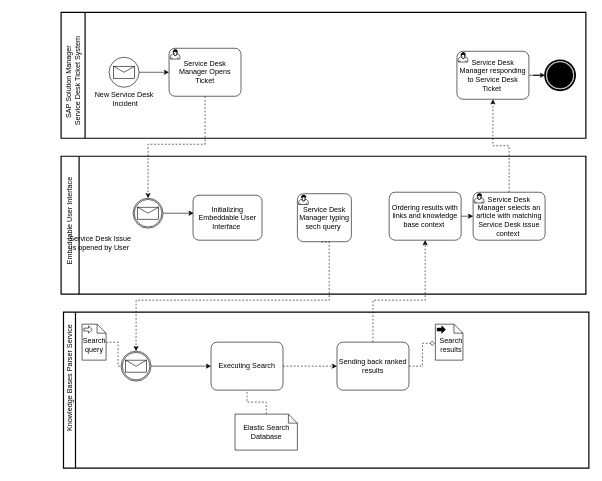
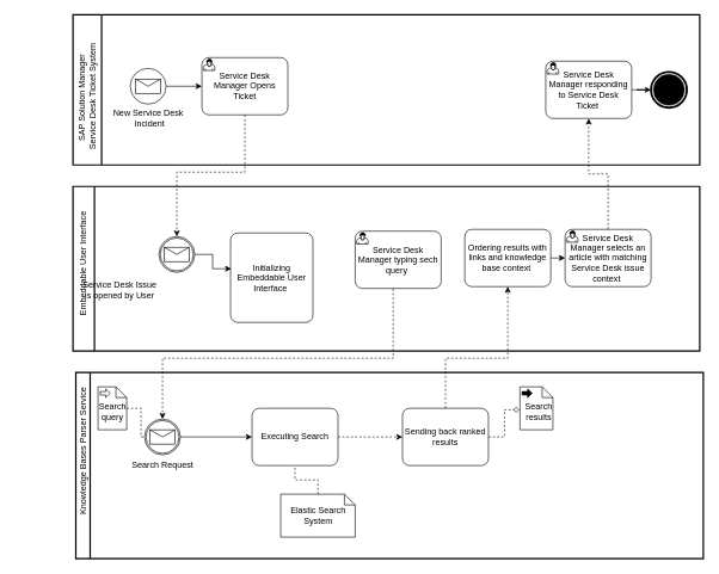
- <mxCell id="30" value="Initializing Embeddable User Interface " style="points=[[0.25,0,0],[0.5,0,0],[0.75,0,0],[1,0.25,0],[1,0.5,0],[1,0.75,0],[0.75,1,0],[0.5,1,0],[0.25,1,0],[0,0.75,0],[0,0.5,0],[0,0.25,0]];shape=mxgraph.bpmn.task;whiteSpace=wrap;rectStyle=rounded;size=10;taskMarker=abstract;" parent="28" vertex="1"><mxGeometry x="220" y="65" width="115" height="75" as="geometry" /></mxCell>
+ <mxCell id="30" value="Initializing Embeddable User Interface " style="points=[[0.25,0,0],[0.5,0,0],[0.75,0,0],[1,0.25,0],[1,0.5,0],[1,0.75,0],[0.75,1,0],[0.5,1,0],[0.25,1,0],[0,0.75,0],[0,0.5,0],[0,0.25,0]];shape=mxgraph.bpmn.task;whiteSpace=wrap;rectStyle=rounded;size=10;taskMarker=abstract;" parent="28" vertex="1"><mxGeometry x="220" y="65" width="115" height="125" as="geometry" /></mxCell>
- <mxCell id="34" value="Service Desk Manager typing sech query " style="points=[[0.25,0,0],[0.5,0,0],[0.75,0,0],[1,0.25,0],[1,0.5,0],[1,0.75,0],[0.75,1,0],[0.5,1,0],[0.25,1,0],[0,0.75,0],[0,0.5,0],[0,0.25,0]];shape=mxgraph.bpmn.task;whiteSpace=wrap;rectStyle=rounded;size=10;taskMarker=user;" parent="28" vertex="1"><mxGeometry x="394" y="62.5" width="90" height="80" as="geometry" /></mxCell>
+ <mxCell id="34" value="Service Desk Manager typing sech query " style="points=[[0.25,0,0],[0.5,0,0],[0.75,0,0],[1,0.25,0],[1,0.5,0],[1,0.75,0],[0.75,1,0],[0.5,1,0],[0.25,1,0],[0,0.75,0],[0,0.5,0],[0,0.25,0]];shape=mxgraph.bpmn.task;whiteSpace=wrap;rectStyle=rounded;size=10;taskMarker=user;" parent="28" vertex="1"><mxGeometry x="394" y="62.5" width="120" height="80" as="geometry" /></mxCell>
+ <mxCell id="10" value="Search Request" style="text;html=1;align=center;verticalAlign=middle;resizable=0;points=[];autosize=1;strokeColor=none;fillColor=none;" parent="2" vertex="1"><mxGeometry x="71" y="120" width="100" height="20" as="geometry" /></mxCell>
- <mxCell id="18" value="Elastic Search&lt;br&gt;Database" style="text;html=1;align=center;verticalAlign=middle;resizable=0;points=[];autosize=1;strokeColor=none;fillColor=none;" parent="2" vertex="1"><mxGeometry x="293" y="185" width="90" height="30" as="geometry" /></mxCell>
+ <mxCell id="18" value="Elastic Search&lt;br&gt;System" style="text;html=1;align=center;verticalAlign=middle;resizable=0;points=[];autosize=1;strokeColor=none;fillColor=none;" parent="2" vertex="1"><mxGeometry x="293" y="185" width="90" height="30" as="geometry" /></mxCell>
